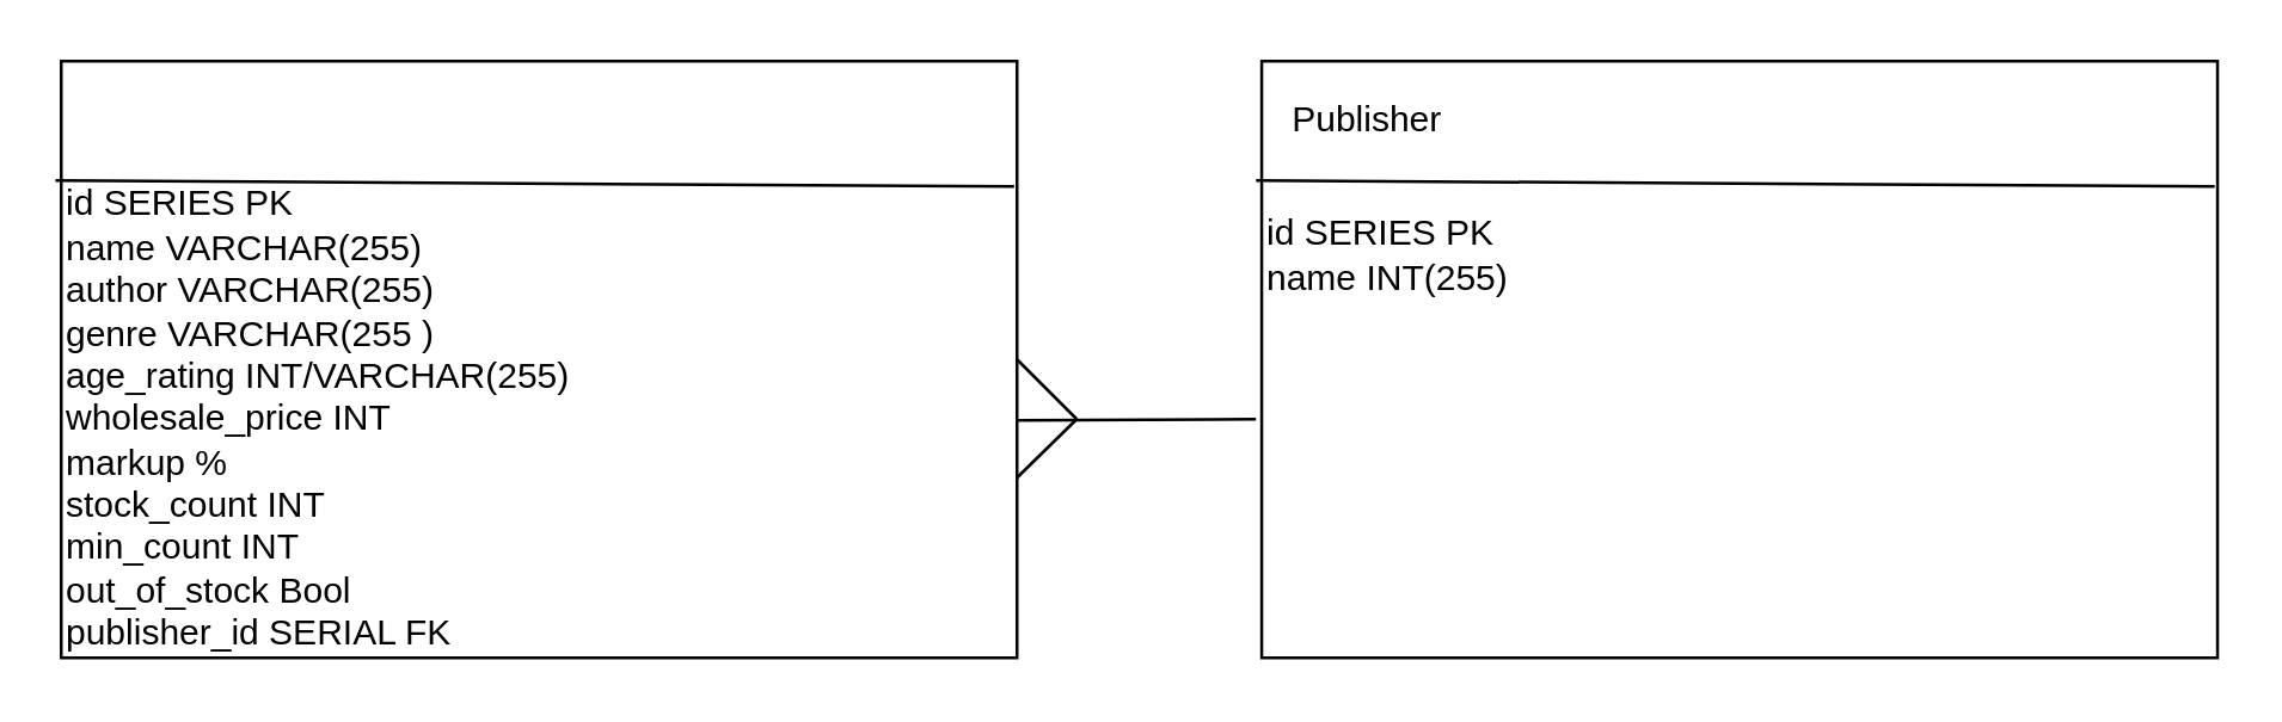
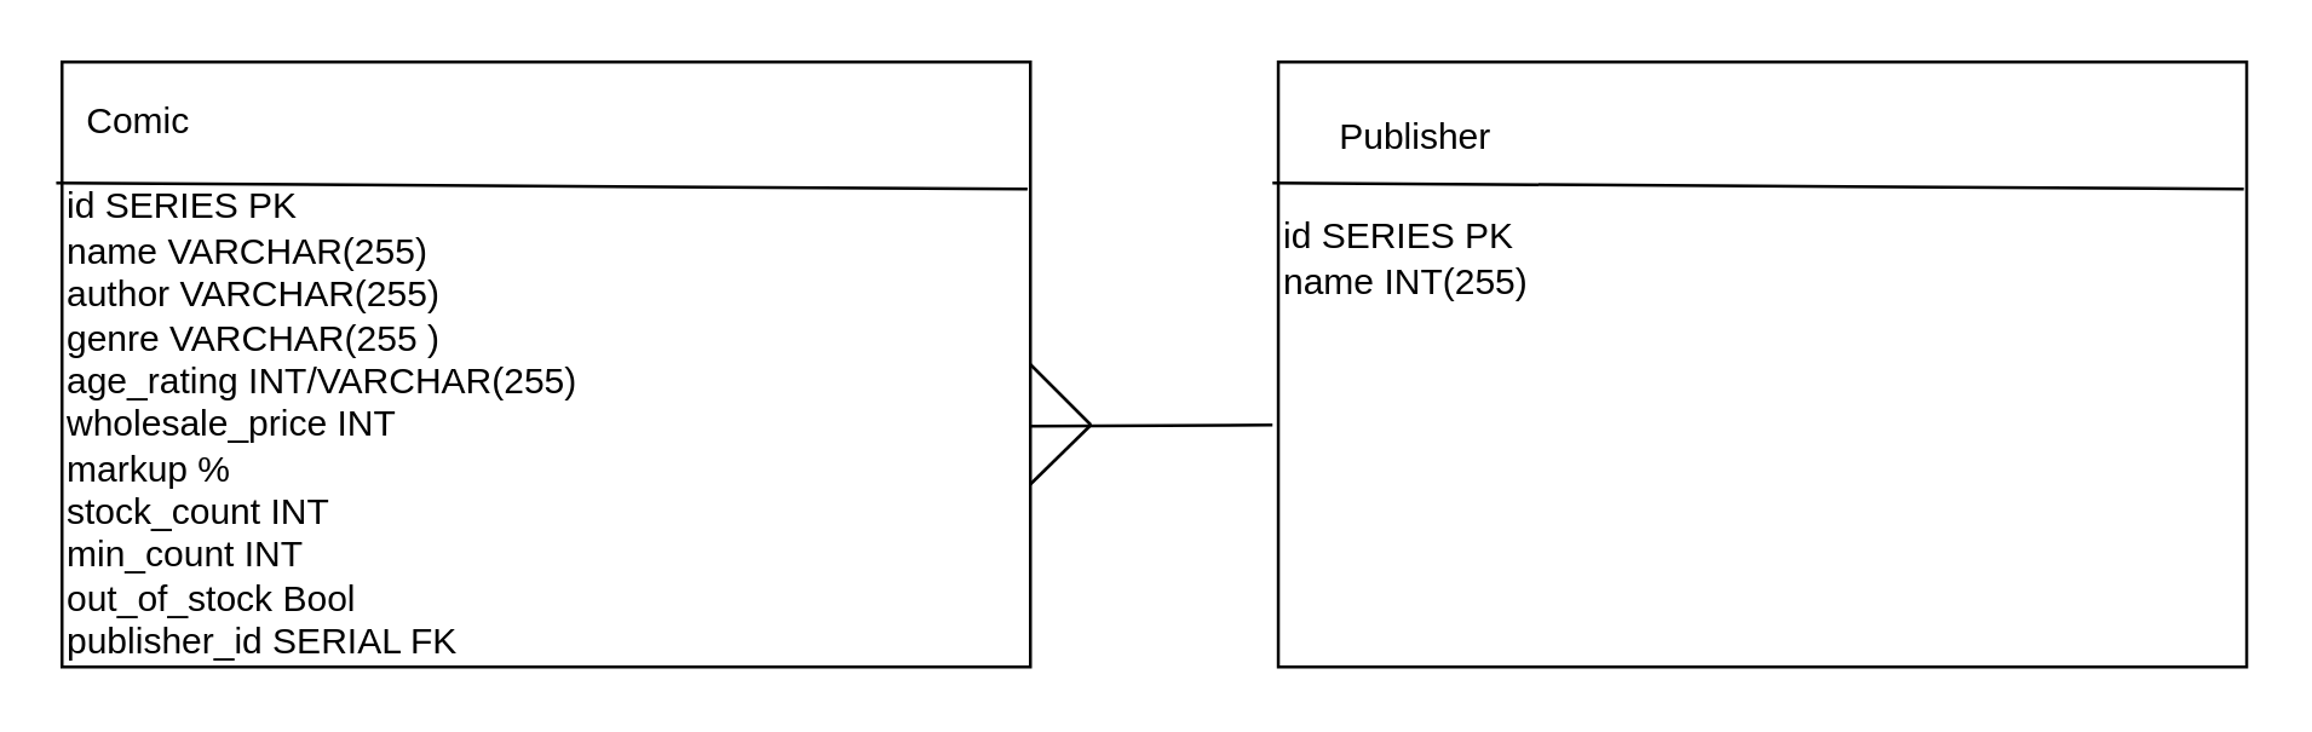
+ <mxCell id="4" value="Comic" style="text;html=1;align=center;verticalAlign=middle;resizable=0;points=[];autosize=1;" vertex="1" parent="1"><mxGeometry x="20" y="30" width="50" height="20" as="geometry" /></mxCell>
- <mxCell id="8" value="Publisher" style="text;html=1;align=center;verticalAlign=middle;resizable=0;points=[];autosize=1;" vertex="1" parent="1"><mxGeometry x="421.92" y="30" width="70" height="20" as="geometry" /></mxCell>
+ <mxCell id="8" value="Publisher" style="text;html=1;align=center;verticalAlign=middle;resizable=0;points=[];autosize=1;" vertex="1" parent="1"><mxGeometry x="431.92" y="35" width="70" height="20" as="geometry" /></mxCell>
